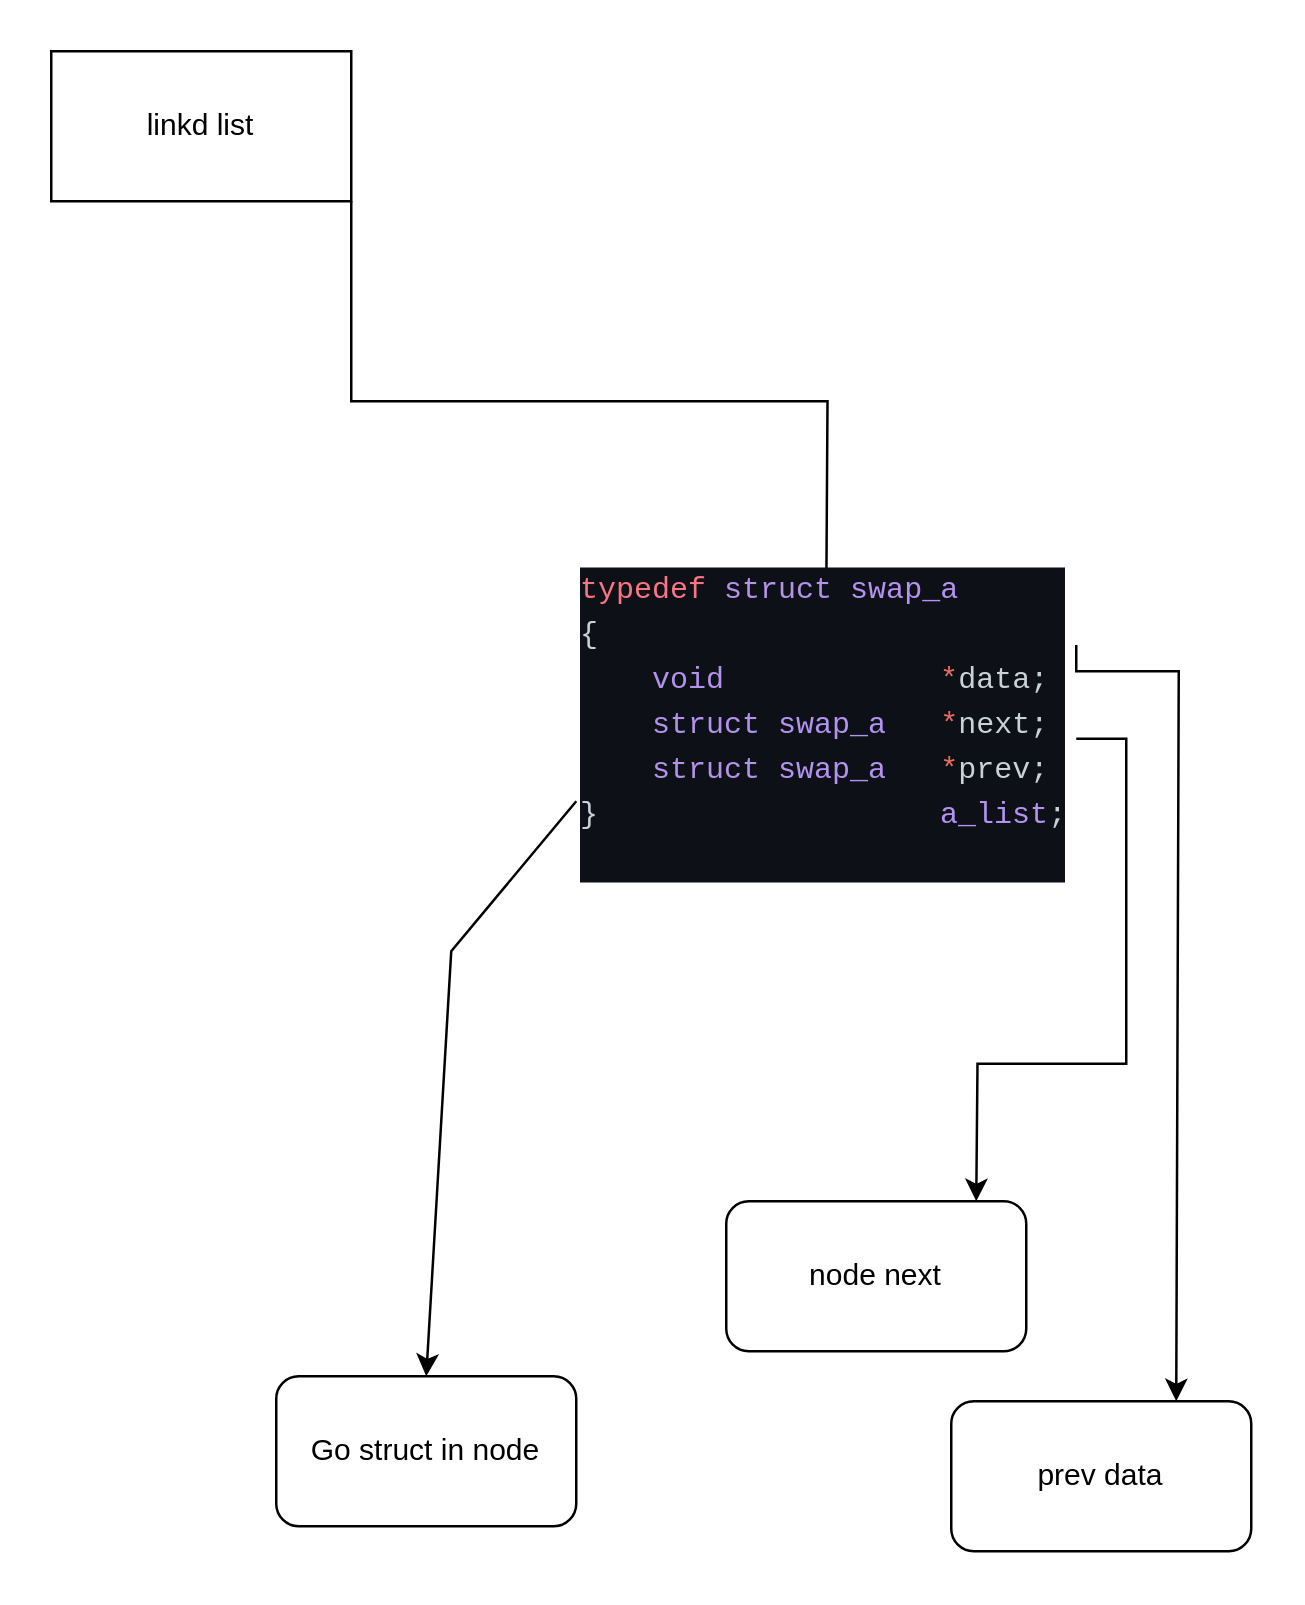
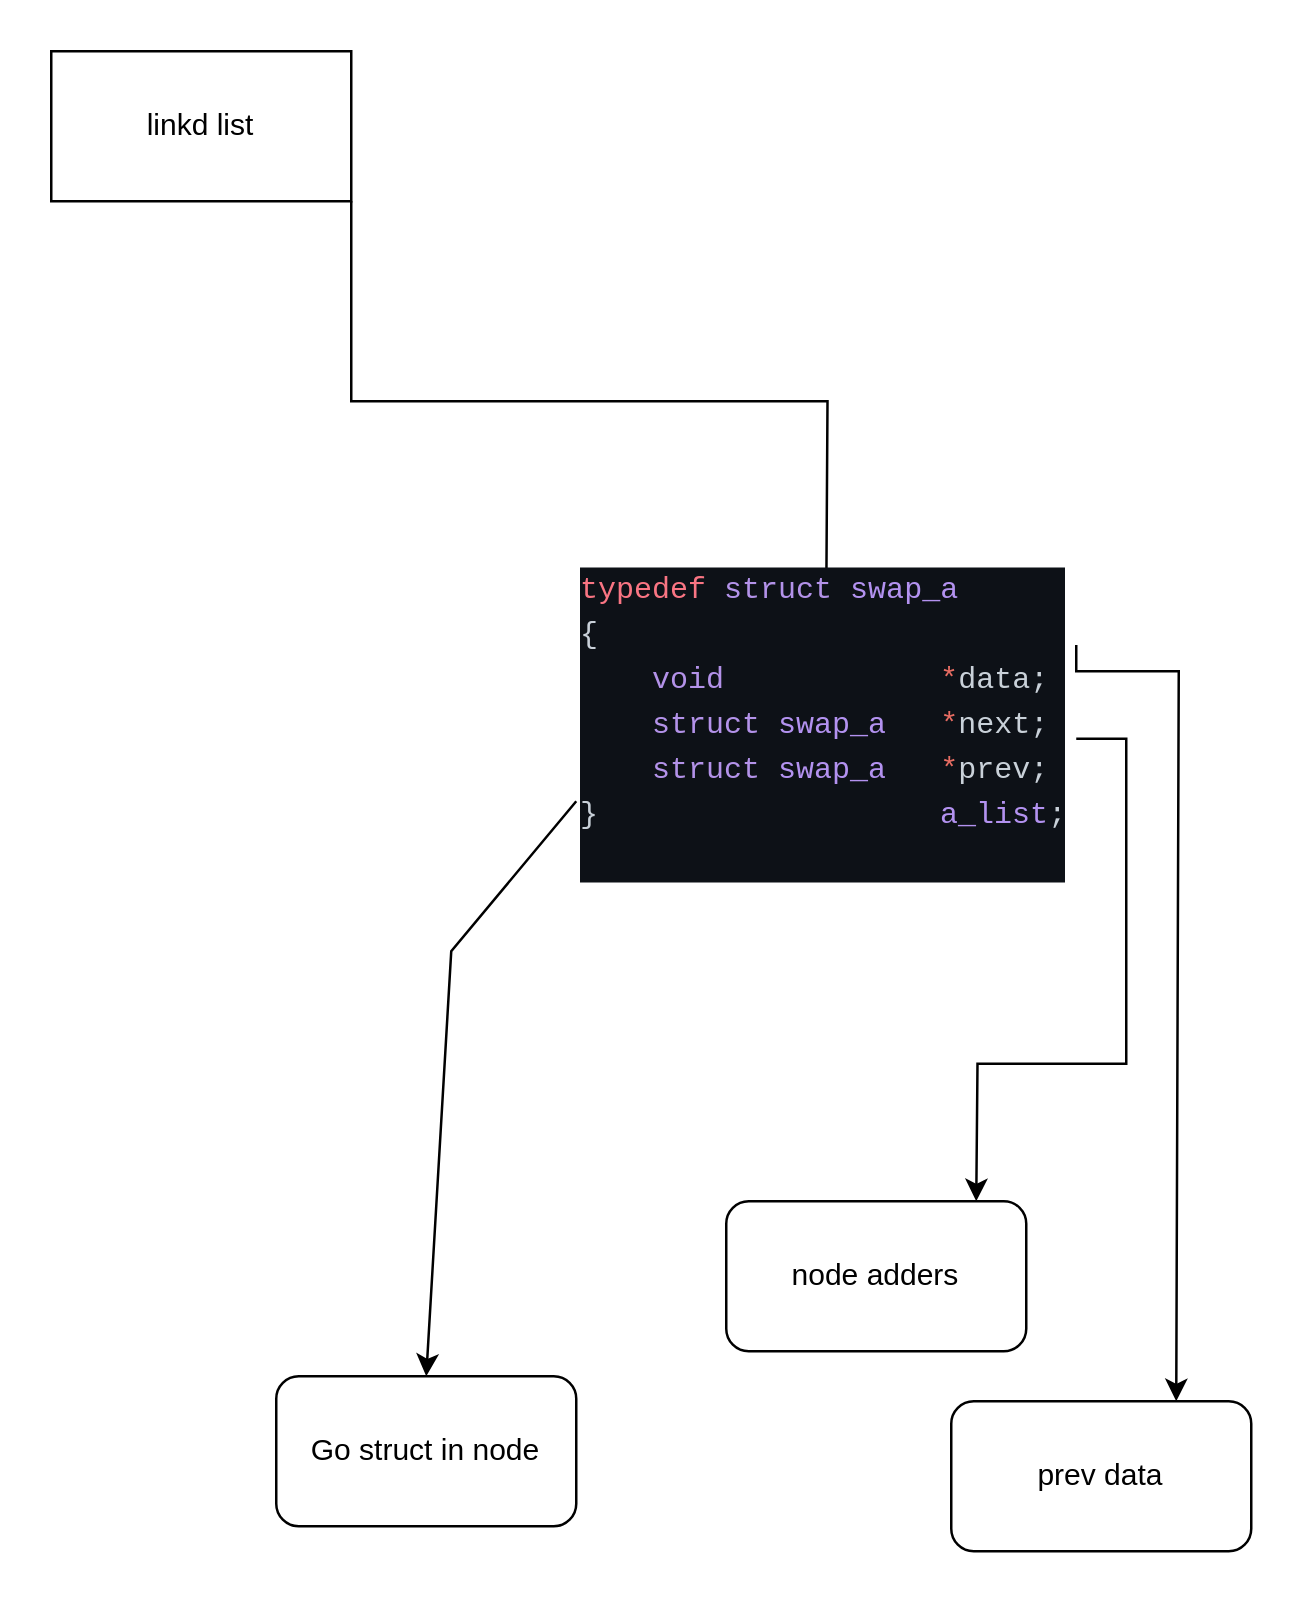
- <mxCell id="10" value="node next" style="rounded=1;whiteSpace=wrap;html=1;" vertex="1" parent="1"><mxGeometry x="290" y="480" width="120" height="60" as="geometry" /></mxCell>
+ <mxCell id="10" value="node adders" style="rounded=1;whiteSpace=wrap;html=1;" vertex="1" parent="1"><mxGeometry x="290" y="480" width="120" height="60" as="geometry" /></mxCell>
